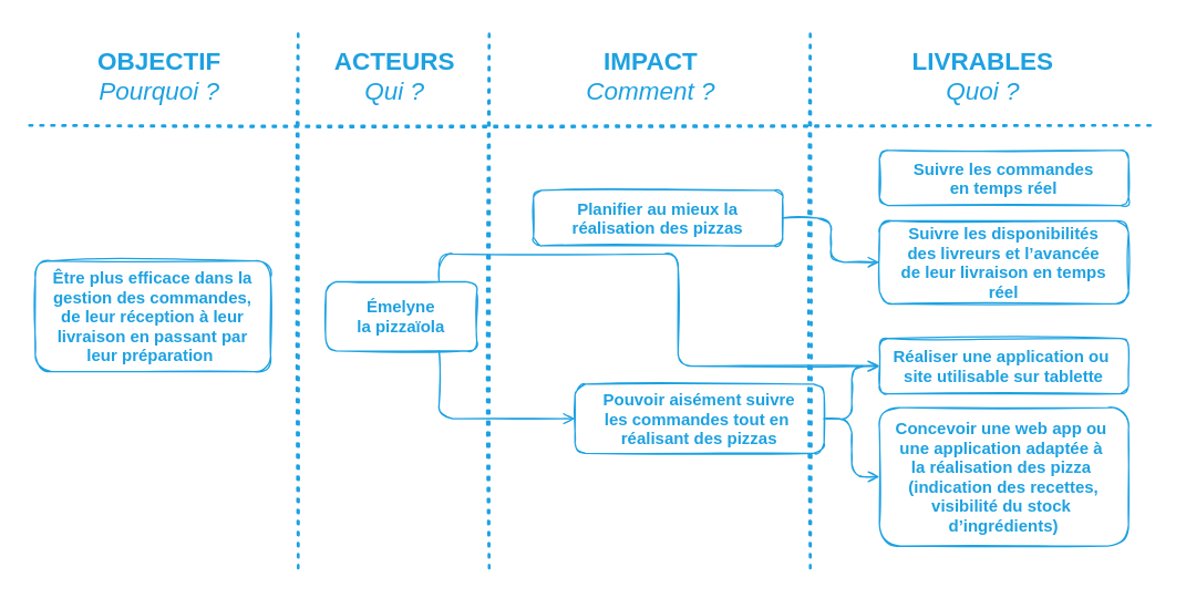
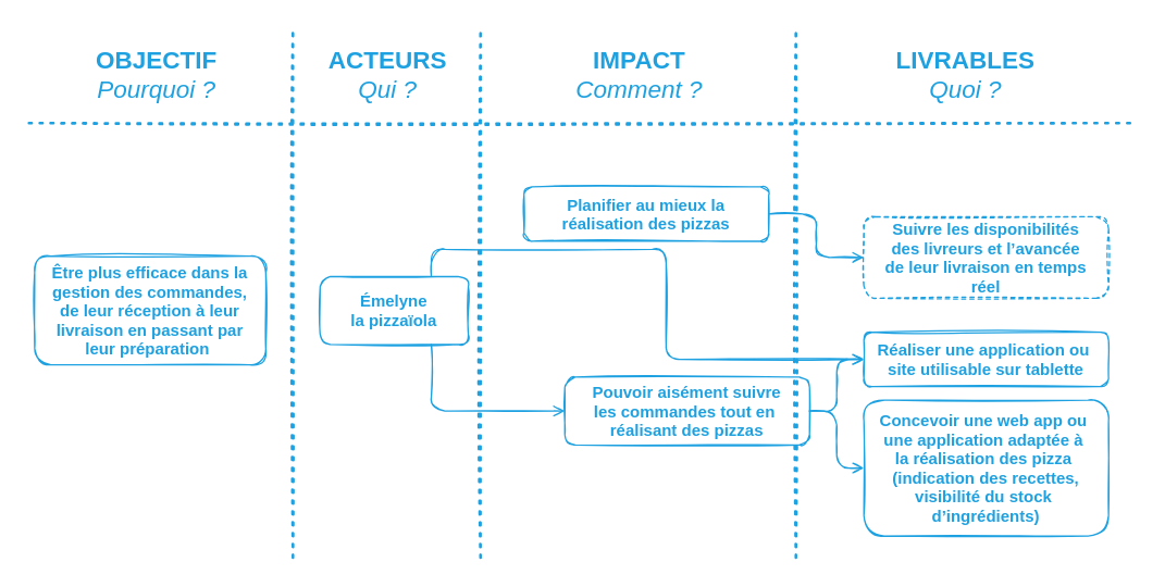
- <mxCell id="21" value="Suivre les commandes &#10;en temps réel" style="fontStyle=1;sketch=1;fillColor=none;fontColor=#1DA1E1;strokeColor=#1DA1E1;rounded=1;" parent="19" vertex="1"><mxGeometry x="250" width="180" height="40" as="geometry" /></mxCell>
- <mxCell id="22" value="Suivre les disponibilités&#10;des livreurs et l’avancée&#10;de leur livraison en temps&#10;réel" style="fontStyle=1;sketch=1;fillColor=none;fontColor=#1DA1E1;strokeColor=#1DA1E1;rounded=1;" parent="19" vertex="1"><mxGeometry x="250" y="51" width="180" height="60" as="geometry" /></mxCell>
+ <mxCell id="22" value="Suivre les disponibilités&#10;des livreurs et l’avancée&#10;de leur livraison en temps&#10;réel" style="fontStyle=1;sketch=1;fillColor=none;fontColor=#1DA1E1;strokeColor=#1DA1E1;rounded=1;dashed=1;" parent="19" vertex="1"><mxGeometry x="250" y="51" width="180" height="60" as="geometry" /></mxCell>
